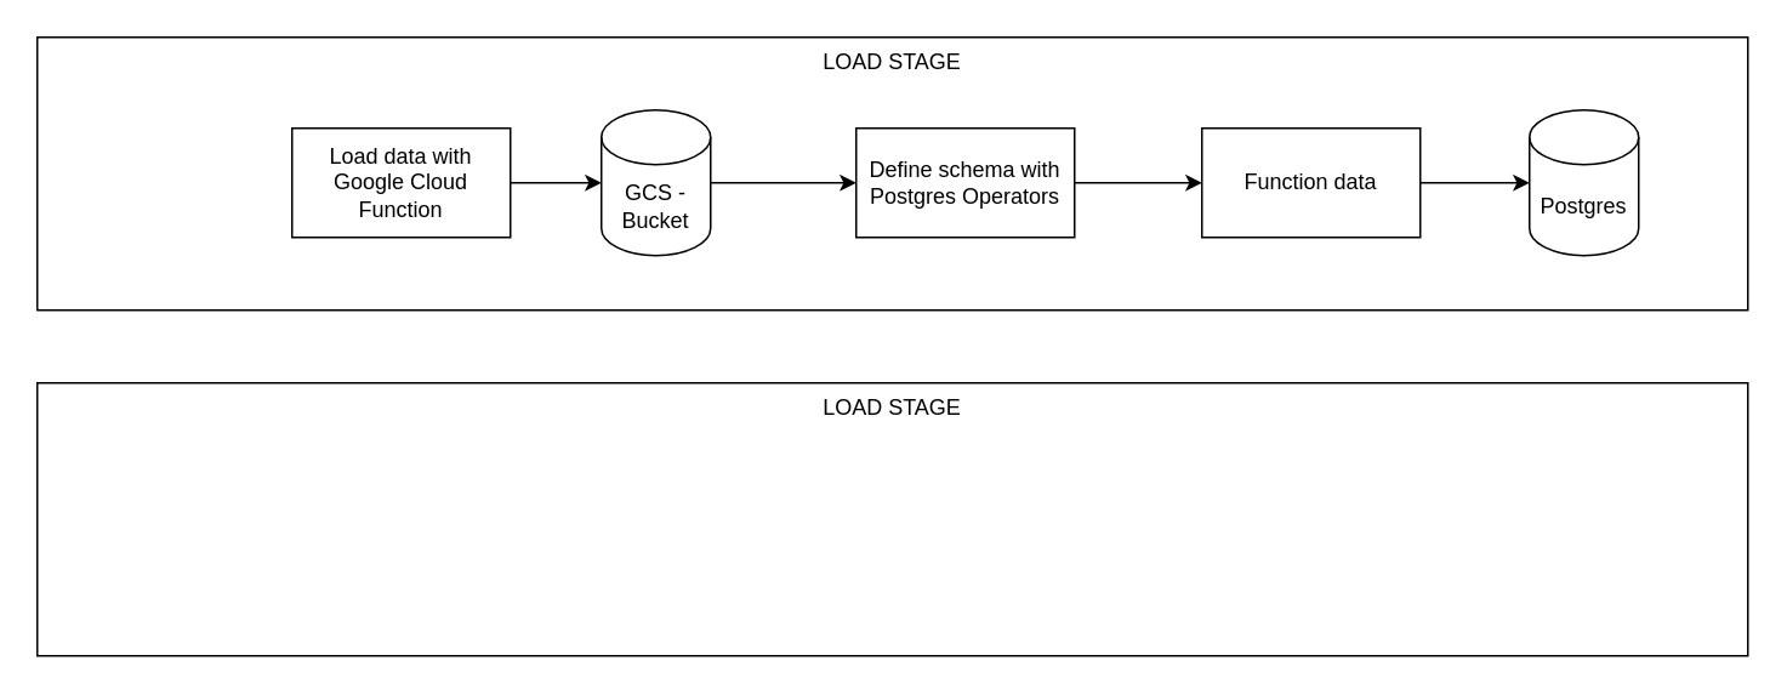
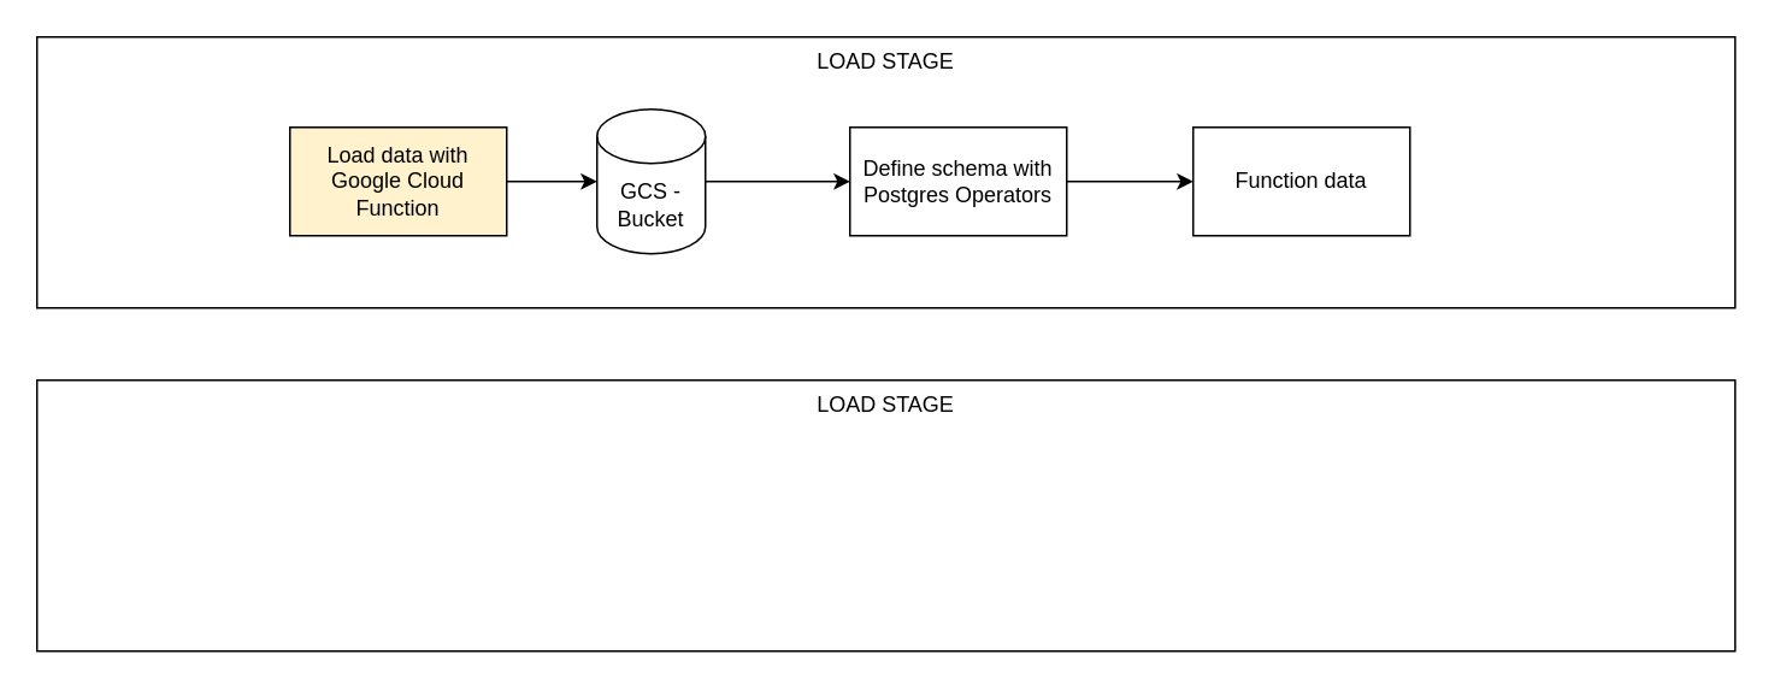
- <mxCell id="11" value="Load data with&lt;br&gt;Google Cloud Function" style="rounded=0;whiteSpace=wrap;html=1;" vertex="1" parent="1"><mxGeometry x="160" y="70" width="120" height="60" as="geometry" /></mxCell>
+ <mxCell id="11" value="Load data with&lt;br&gt;Google Cloud Function" style="rounded=0;whiteSpace=wrap;html=1;fillColor=#fff2cc;" vertex="1" parent="1"><mxGeometry x="160" y="70" width="120" height="60" as="geometry" /></mxCell>
- <mxCell id="6" style="edgeStyle=orthogonalEdgeStyle;rounded=0;orthogonalLoop=1;jettySize=auto;html=1;exitX=1;exitY=0.5;exitDx=0;exitDy=0;entryX=0;entryY=0.5;entryDx=0;entryDy=0;entryPerimeter=0;" parent="1" source="7" target="5" edge="1"><mxGeometry relative="1" as="geometry" /></mxCell>
- <mxCell id="5" value="Postgres" style="shape=cylinder3;whiteSpace=wrap;html=1;boundedLbl=1;backgroundOutline=1;size=15;" parent="1" vertex="1"><mxGeometry x="840" y="60" width="60" height="80" as="geometry" /></mxCell>
